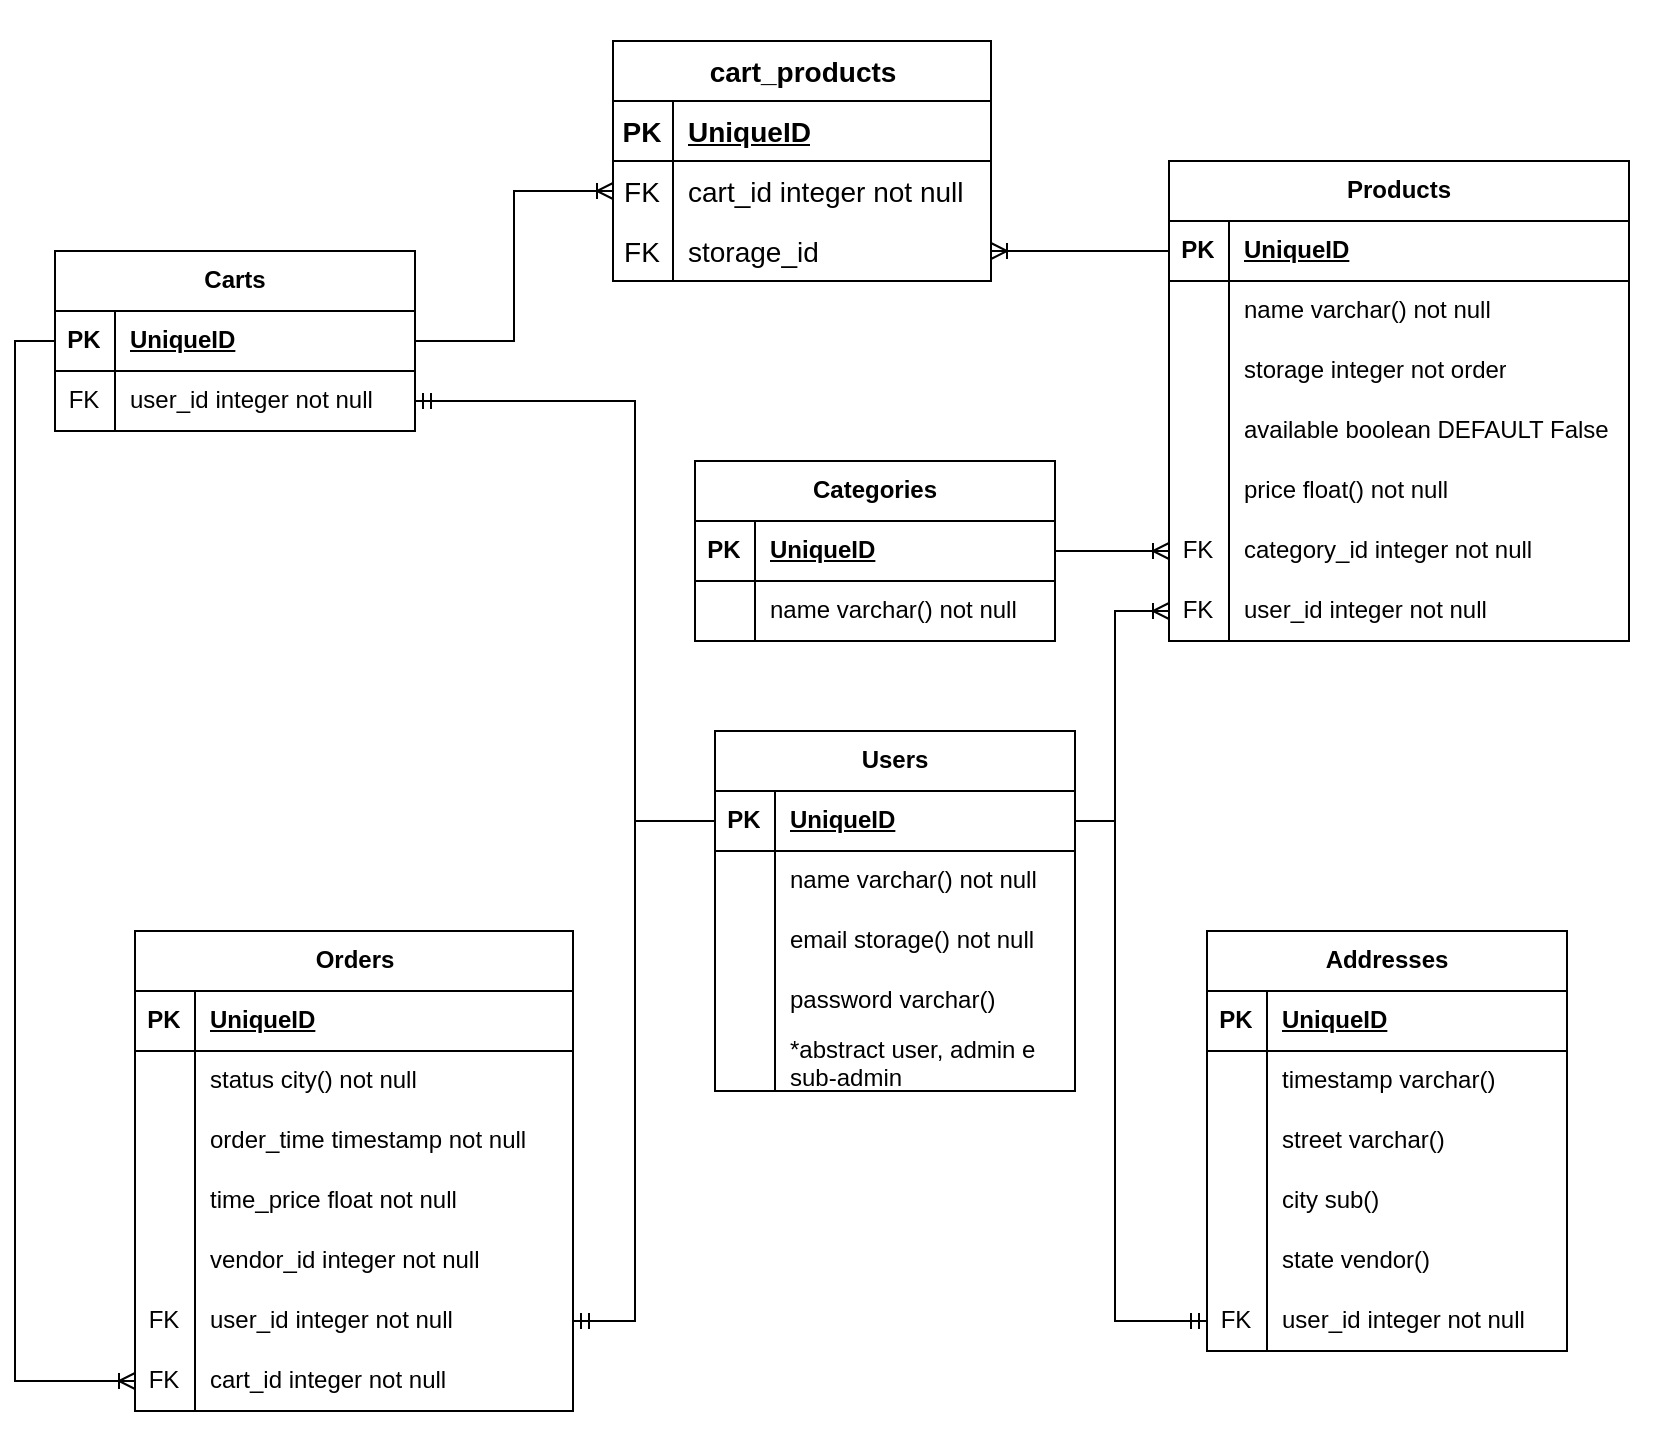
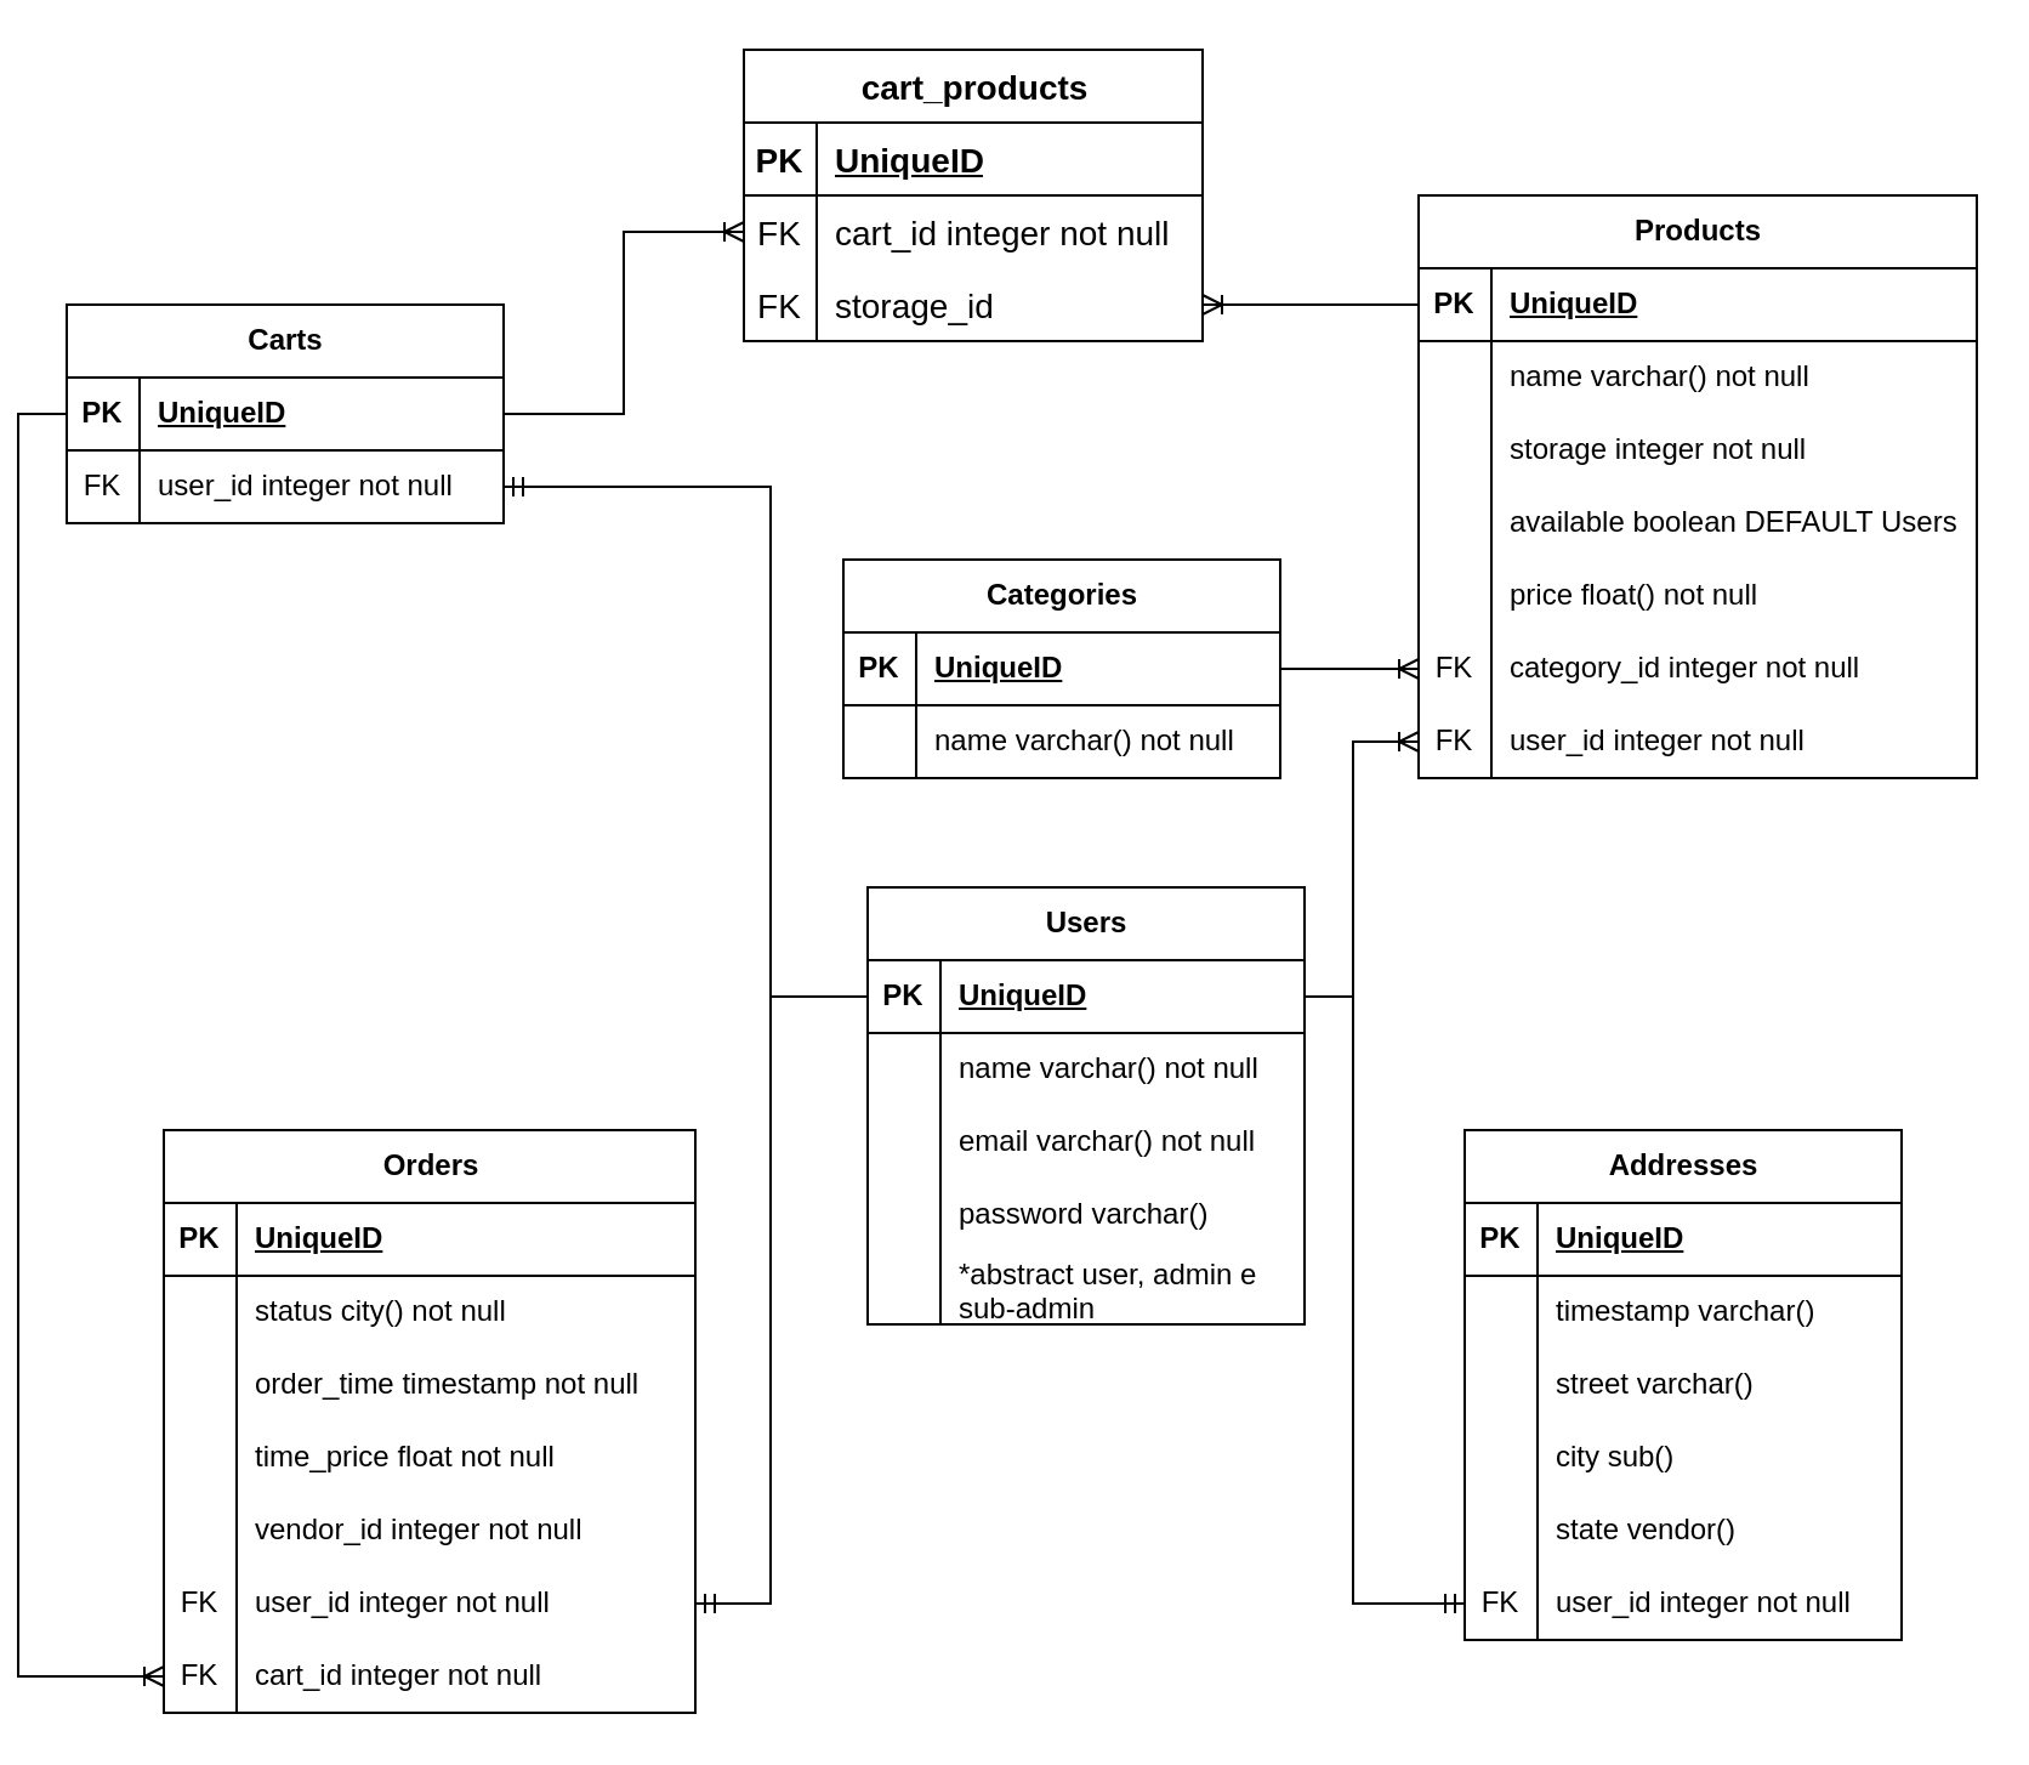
- <mxCell id="18" value="storage integer not order" style="shape=partialRectangle;connectable=0;fillColor=none;top=0;left=0;bottom=0;right=0;align=left;spacingLeft=6;overflow=hidden;whiteSpace=wrap;html=1;" parent="16" vertex="1"><mxGeometry x="30" width="200" height="30" as="geometry"><mxRectangle width="200" height="30" as="alternateBounds" /></mxGeometry></mxCell>
+ <mxCell id="18" value="storage integer not null" style="shape=partialRectangle;connectable=0;fillColor=none;top=0;left=0;bottom=0;right=0;align=left;spacingLeft=6;overflow=hidden;whiteSpace=wrap;html=1;" parent="16" vertex="1"><mxGeometry x="30" width="200" height="30" as="geometry"><mxRectangle width="200" height="30" as="alternateBounds" /></mxGeometry></mxCell>
- <mxCell id="21" value="available boolean DEFAULT False" style="shape=partialRectangle;connectable=0;fillColor=none;top=0;left=0;bottom=0;right=0;align=left;spacingLeft=6;overflow=hidden;whiteSpace=wrap;html=1;" parent="19" vertex="1"><mxGeometry x="30" width="200" height="30" as="geometry"><mxRectangle width="200" height="30" as="alternateBounds" /></mxGeometry></mxCell>
+ <mxCell id="21" value="available boolean DEFAULT Users" style="shape=partialRectangle;connectable=0;fillColor=none;top=0;left=0;bottom=0;right=0;align=left;spacingLeft=6;overflow=hidden;whiteSpace=wrap;html=1;" parent="19" vertex="1"><mxGeometry x="30" width="200" height="30" as="geometry"><mxRectangle width="200" height="30" as="alternateBounds" /></mxGeometry></mxCell>
- <mxCell id="81" value="email storage() not null" style="shape=partialRectangle;connectable=0;fillColor=none;top=0;left=0;bottom=0;right=0;align=left;spacingLeft=6;overflow=hidden;whiteSpace=wrap;html=1;" parent="79" vertex="1"><mxGeometry x="30" width="150" height="30" as="geometry"><mxRectangle width="150" height="30" as="alternateBounds" /></mxGeometry></mxCell>
+ <mxCell id="81" value="email varchar() not null" style="shape=partialRectangle;connectable=0;fillColor=none;top=0;left=0;bottom=0;right=0;align=left;spacingLeft=6;overflow=hidden;whiteSpace=wrap;html=1;" parent="79" vertex="1"><mxGeometry x="30" width="150" height="30" as="geometry"><mxRectangle width="150" height="30" as="alternateBounds" /></mxGeometry></mxCell>
